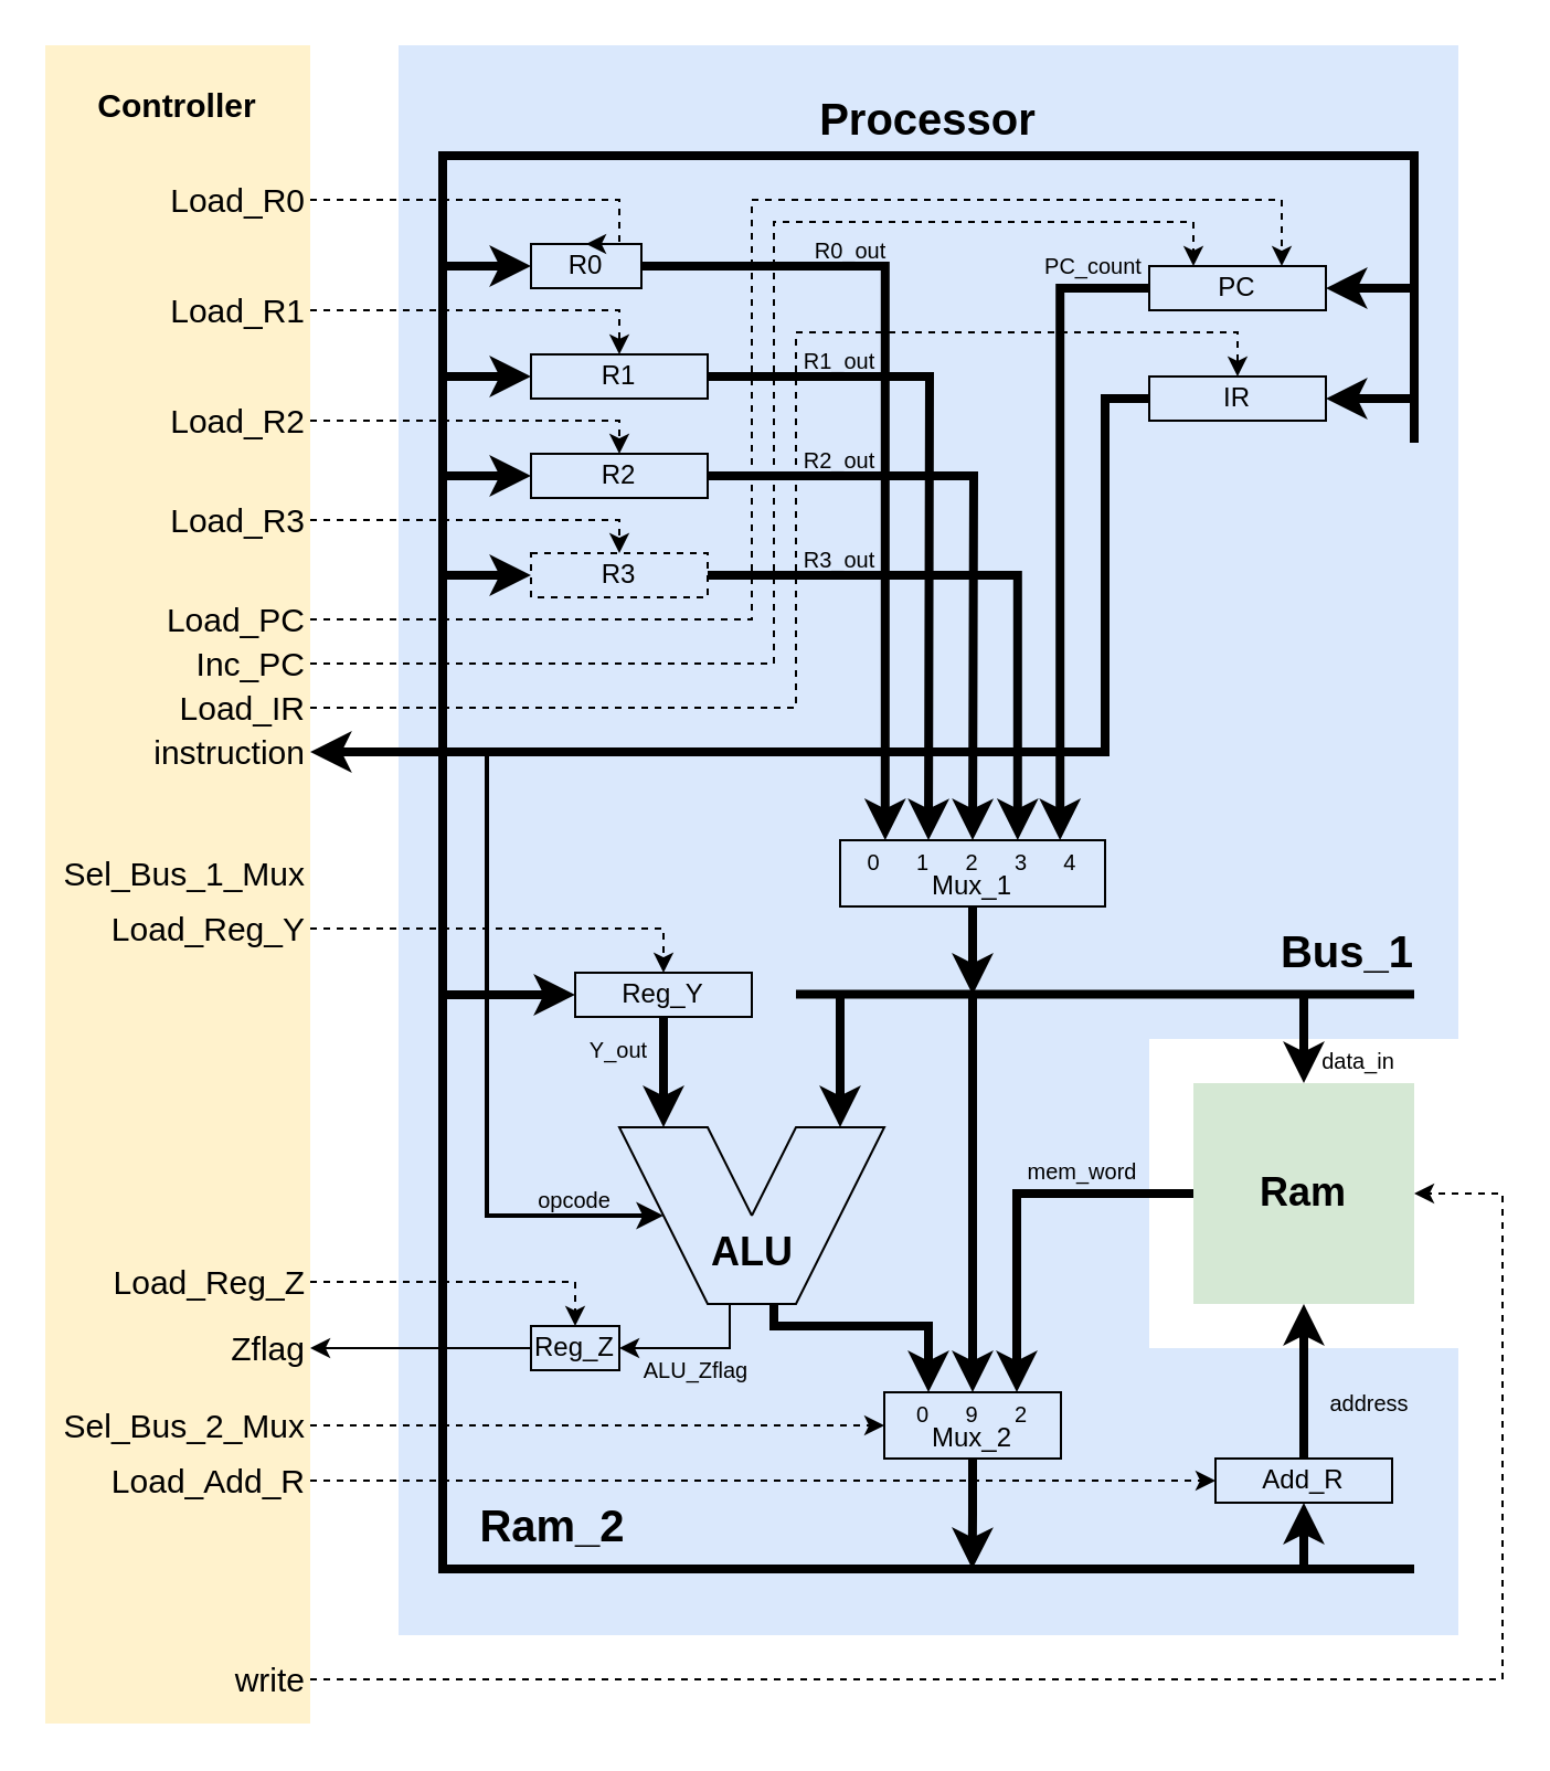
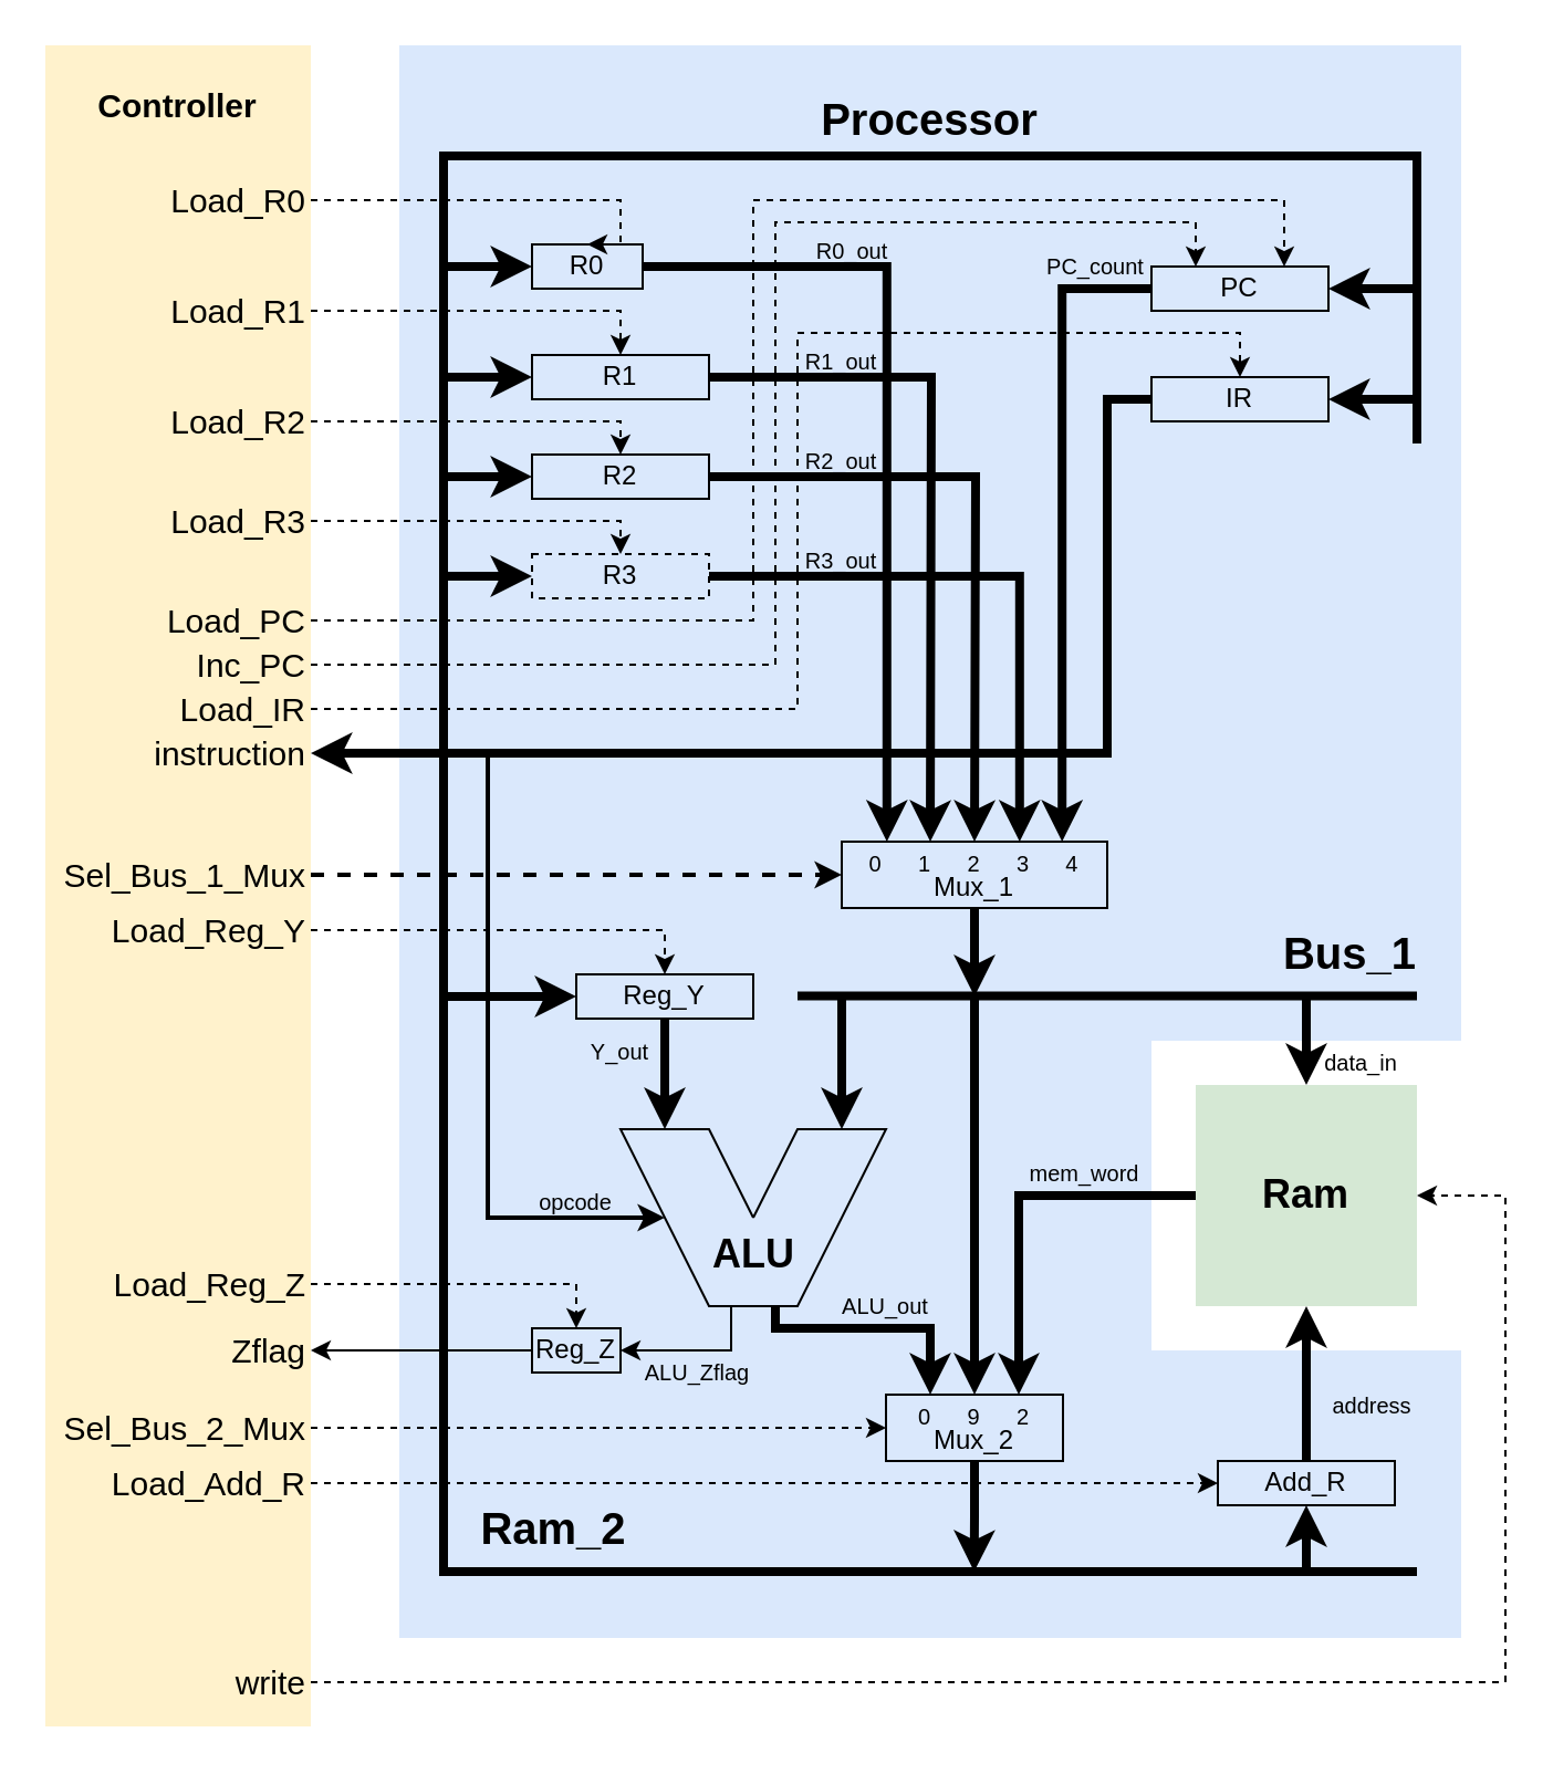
+ <mxCell id="44" style="edgeStyle=orthogonalEdgeStyle;rounded=0;orthogonalLoop=1;jettySize=auto;html=1;strokeWidth=2;endArrow=classic;endFill=1;dashed=1;fillColor=#e51400;strokeColor=default;" parent="1" source="12" target="43" edge="1"><mxGeometry relative="1" as="geometry" /></mxCell>
+ <mxCell id="76" value="&lt;font style=&quot;font-size: 10px;&quot;&gt;ALU_out&lt;/font&gt;" style="text;html=1;strokeColor=none;fillColor=none;align=center;verticalAlign=middle;whiteSpace=wrap;rounded=0;container=0;" parent="1" vertex="1"><mxGeometry x="365" y="580" width="70" height="20" as="geometry" /></mxCell>
